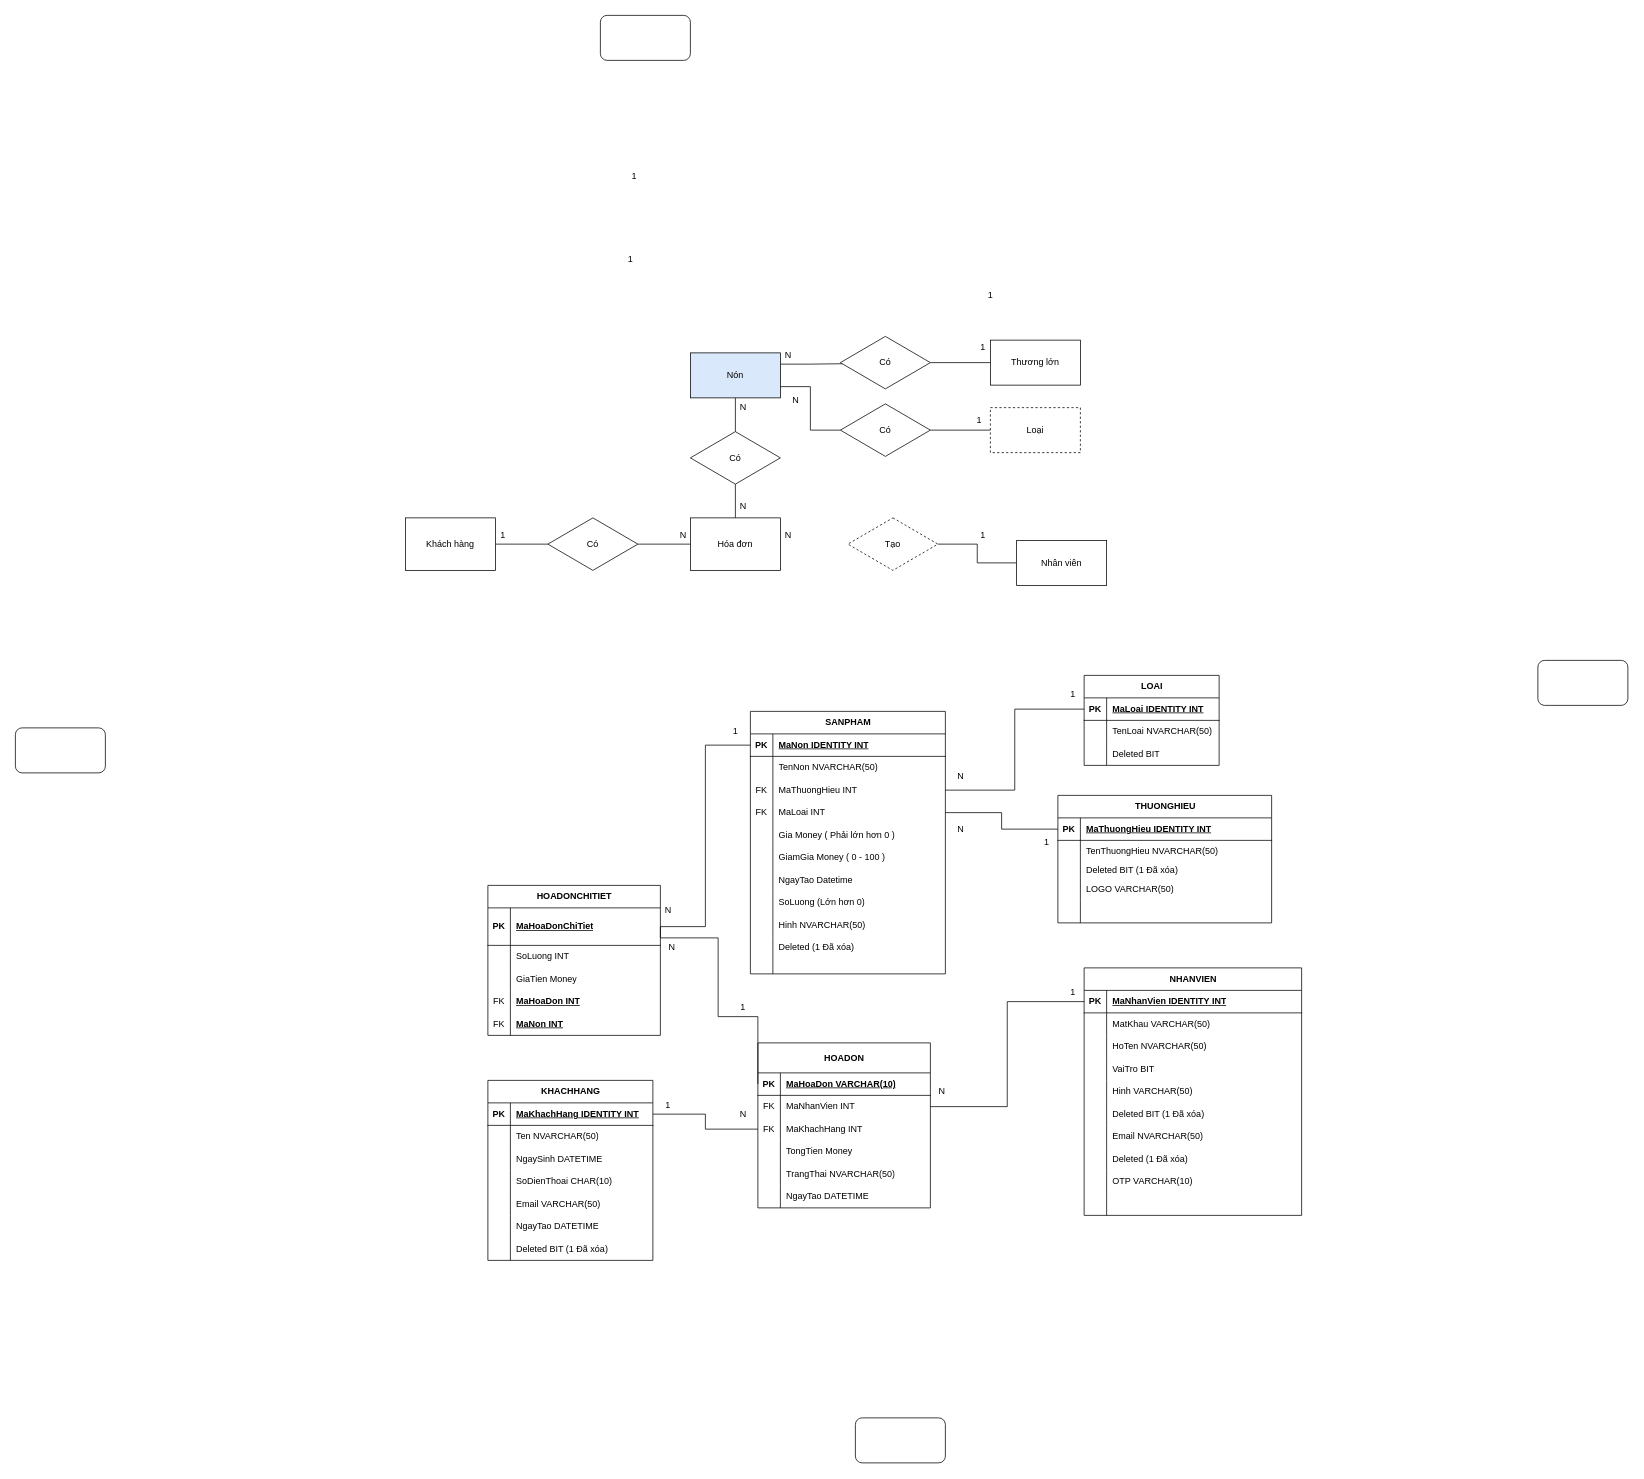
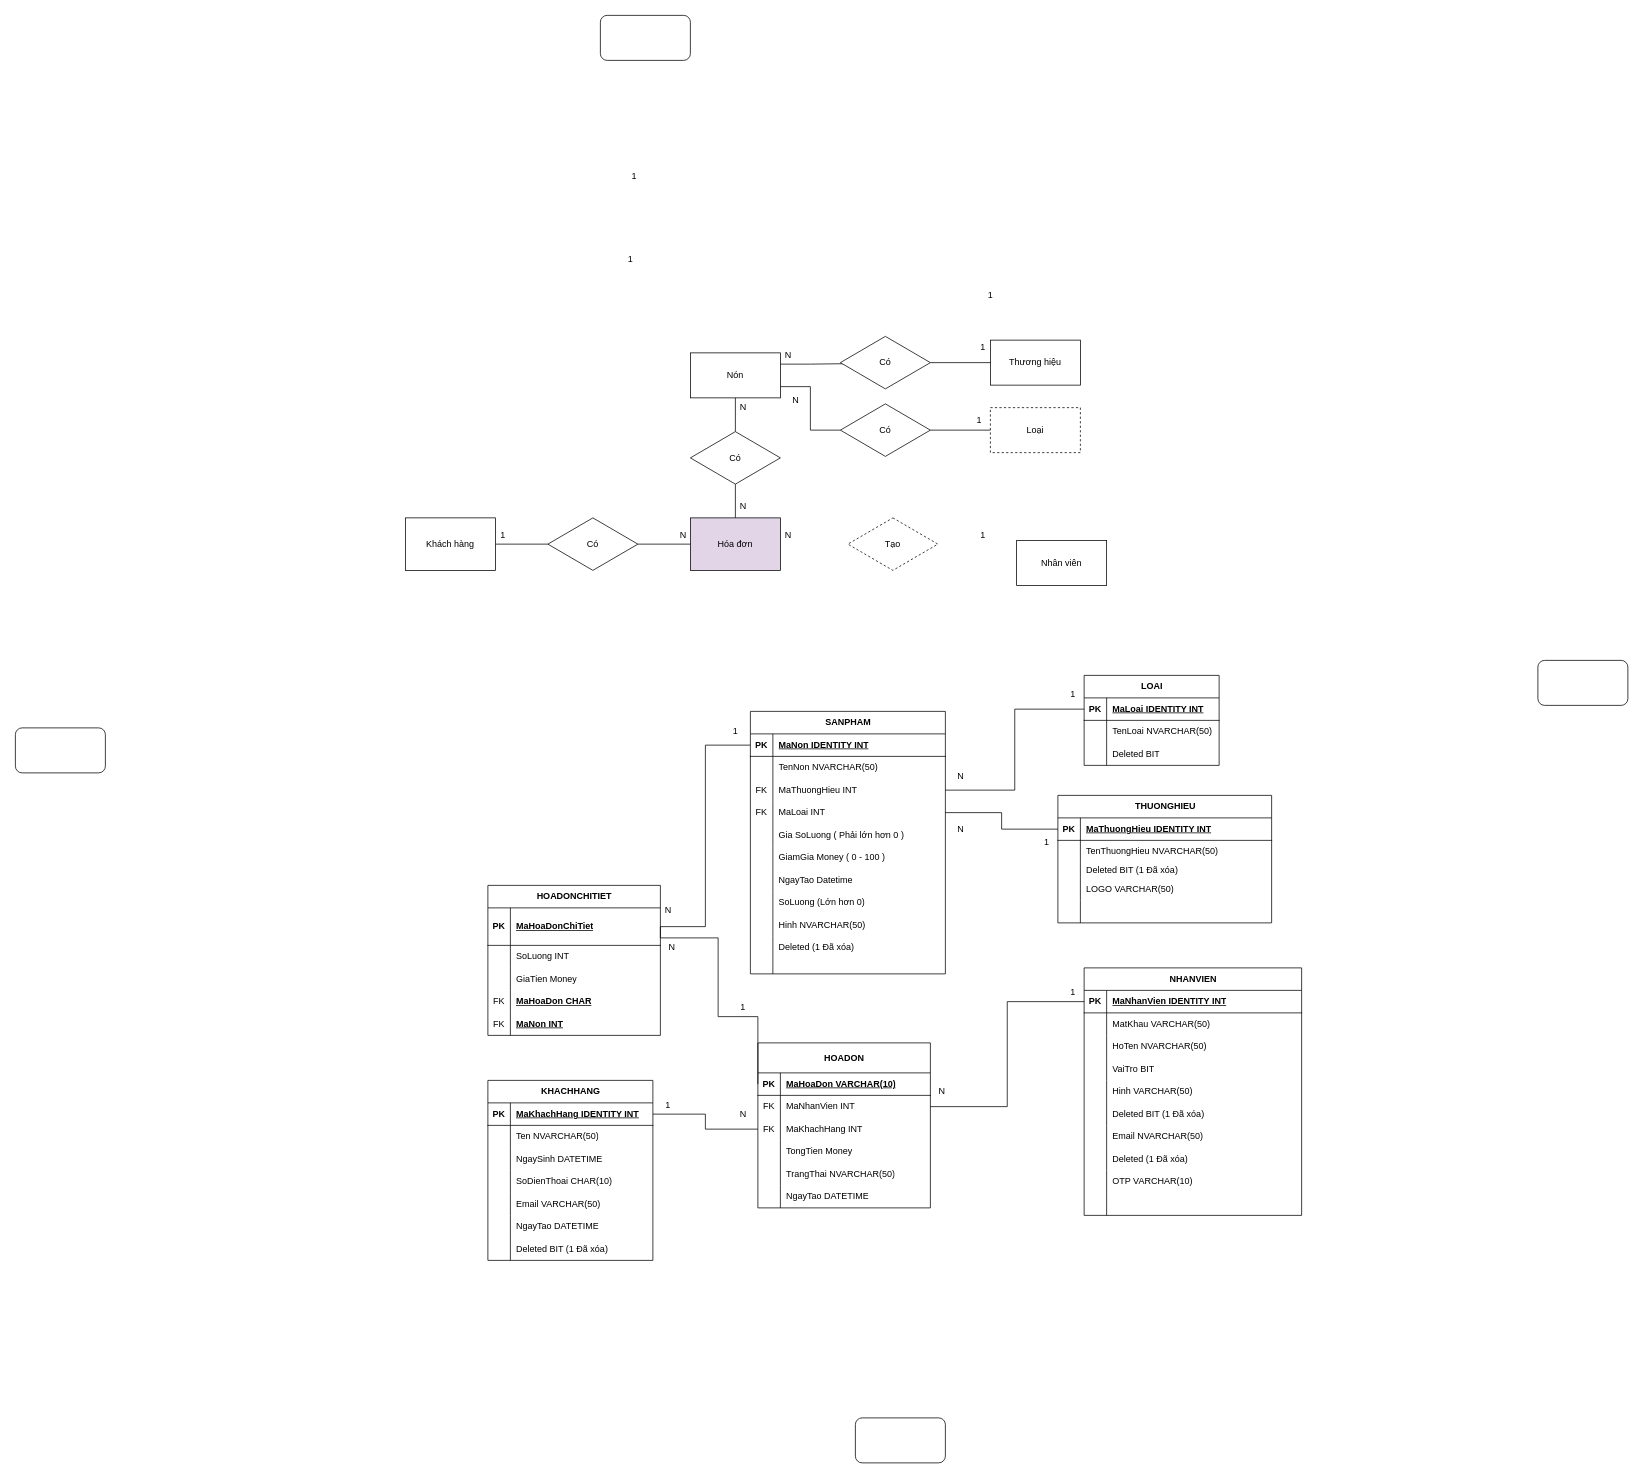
- <mxCell id="7" value="Thương lớn" style="rounded=0;whiteSpace=wrap;html=1;" parent="1" vertex="1"><mxGeometry x="1320" y="453" width="120" height="60" as="geometry" /></mxCell>
+ <mxCell id="7" value="Thương hiệu" style="rounded=0;whiteSpace=wrap;html=1;" parent="1" vertex="1"><mxGeometry x="1320" y="453" width="120" height="60" as="geometry" /></mxCell>
- <mxCell id="12" value="Nón" style="rounded=0;whiteSpace=wrap;html=1;fillColor=#dae8fc;" parent="1" vertex="1"><mxGeometry x="920" y="470" width="120" height="60" as="geometry" /></mxCell>
+ <mxCell id="12" value="Nón" style="rounded=0;whiteSpace=wrap;html=1;" parent="1" vertex="1"><mxGeometry x="920" y="470" width="120" height="60" as="geometry" /></mxCell>
- <mxCell id="3" value="Hóa đơn" style="rounded=0;whiteSpace=wrap;html=1;" parent="1" vertex="1"><mxGeometry x="920" y="690" width="120" height="70" as="geometry" /></mxCell>
+ <mxCell id="3" value="Hóa đơn" style="rounded=0;whiteSpace=wrap;html=1;fillColor=#e1d5e7;" parent="1" vertex="1"><mxGeometry x="920" y="690" width="120" height="70" as="geometry" /></mxCell>
- <mxCell id="8" style="edgeStyle=orthogonalEdgeStyle;rounded=0;orthogonalLoop=1;jettySize=auto;html=1;exitX=0;exitY=0.5;exitDx=0;exitDy=0;entryX=1;entryY=0.5;entryDx=0;entryDy=0;endArrow=none;endFill=0;startArrow=none;startFill=0;" parent="1" source="9" target="17" edge="1"><mxGeometry relative="1" as="geometry" /></mxCell>
- <mxCell id="111" value="Gia Money ( Phải lớn hơn 0 )&amp;nbsp;" style="shape=partialRectangle;connectable=0;fillColor=none;top=0;left=0;bottom=0;right=0;align=left;spacingLeft=6;overflow=hidden;whiteSpace=wrap;html=1;" parent="109" vertex="1"><mxGeometry x="30" width="230" height="30" as="geometry"><mxRectangle width="230" height="30" as="alternateBounds" /></mxGeometry></mxCell>
+ <mxCell id="111" value="Gia SoLuong ( Phải lớn hơn 0 )&amp;nbsp;" style="shape=partialRectangle;connectable=0;fillColor=none;top=0;left=0;bottom=0;right=0;align=left;spacingLeft=6;overflow=hidden;whiteSpace=wrap;html=1;" parent="109" vertex="1"><mxGeometry x="30" width="230" height="30" as="geometry"><mxRectangle width="230" height="30" as="alternateBounds" /></mxGeometry></mxCell>
- <mxCell id="183" value="&lt;span style=&quot;font-weight: 700; text-decoration-line: underline;&quot;&gt;MaHoaDon INT&lt;/span&gt;" style="shape=partialRectangle;connectable=0;fillColor=none;top=0;left=0;bottom=0;right=0;align=left;spacingLeft=6;overflow=hidden;whiteSpace=wrap;html=1;" parent="181" vertex="1"><mxGeometry x="30" width="200" height="30" as="geometry"><mxRectangle width="200" height="30" as="alternateBounds" /></mxGeometry></mxCell>
+ <mxCell id="183" value="&lt;span style=&quot;font-weight: 700; text-decoration-line: underline;&quot;&gt;MaHoaDon CHAR&lt;/span&gt;" style="shape=partialRectangle;connectable=0;fillColor=none;top=0;left=0;bottom=0;right=0;align=left;spacingLeft=6;overflow=hidden;whiteSpace=wrap;html=1;" parent="181" vertex="1"><mxGeometry x="30" width="200" height="30" as="geometry"><mxRectangle width="200" height="30" as="alternateBounds" /></mxGeometry></mxCell>
